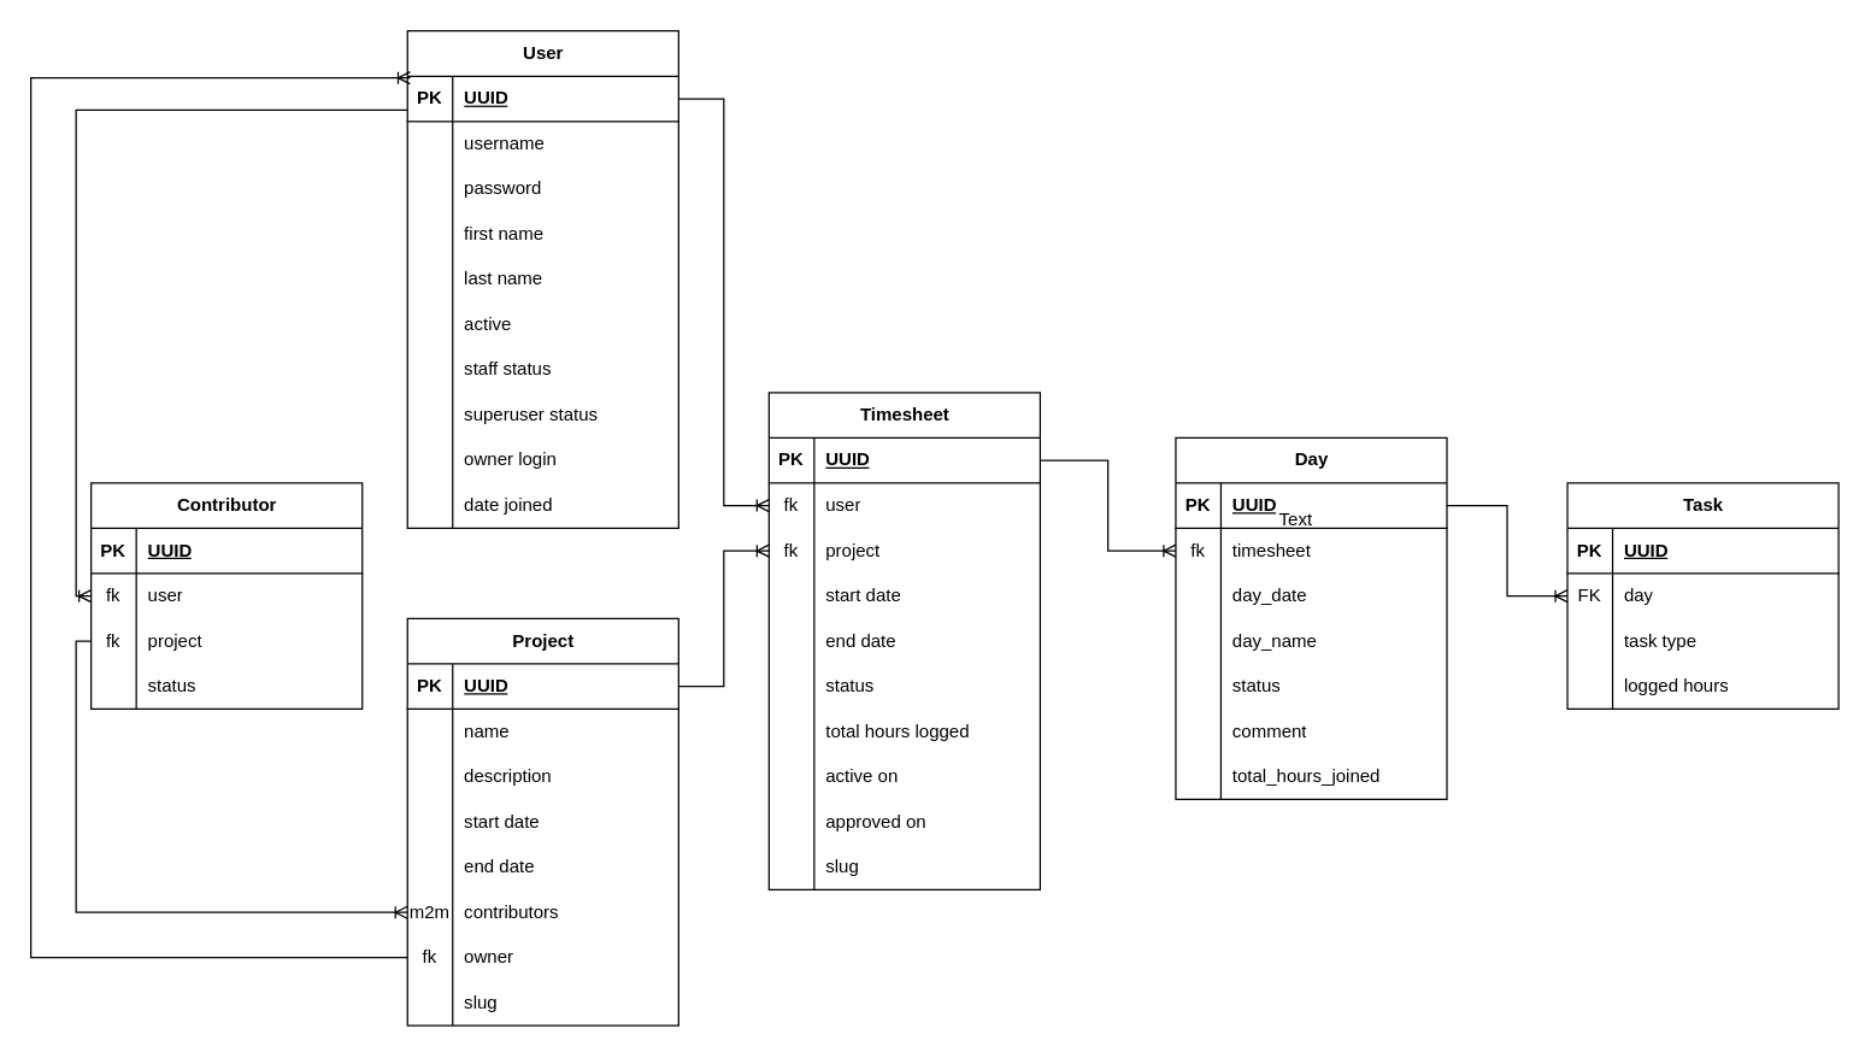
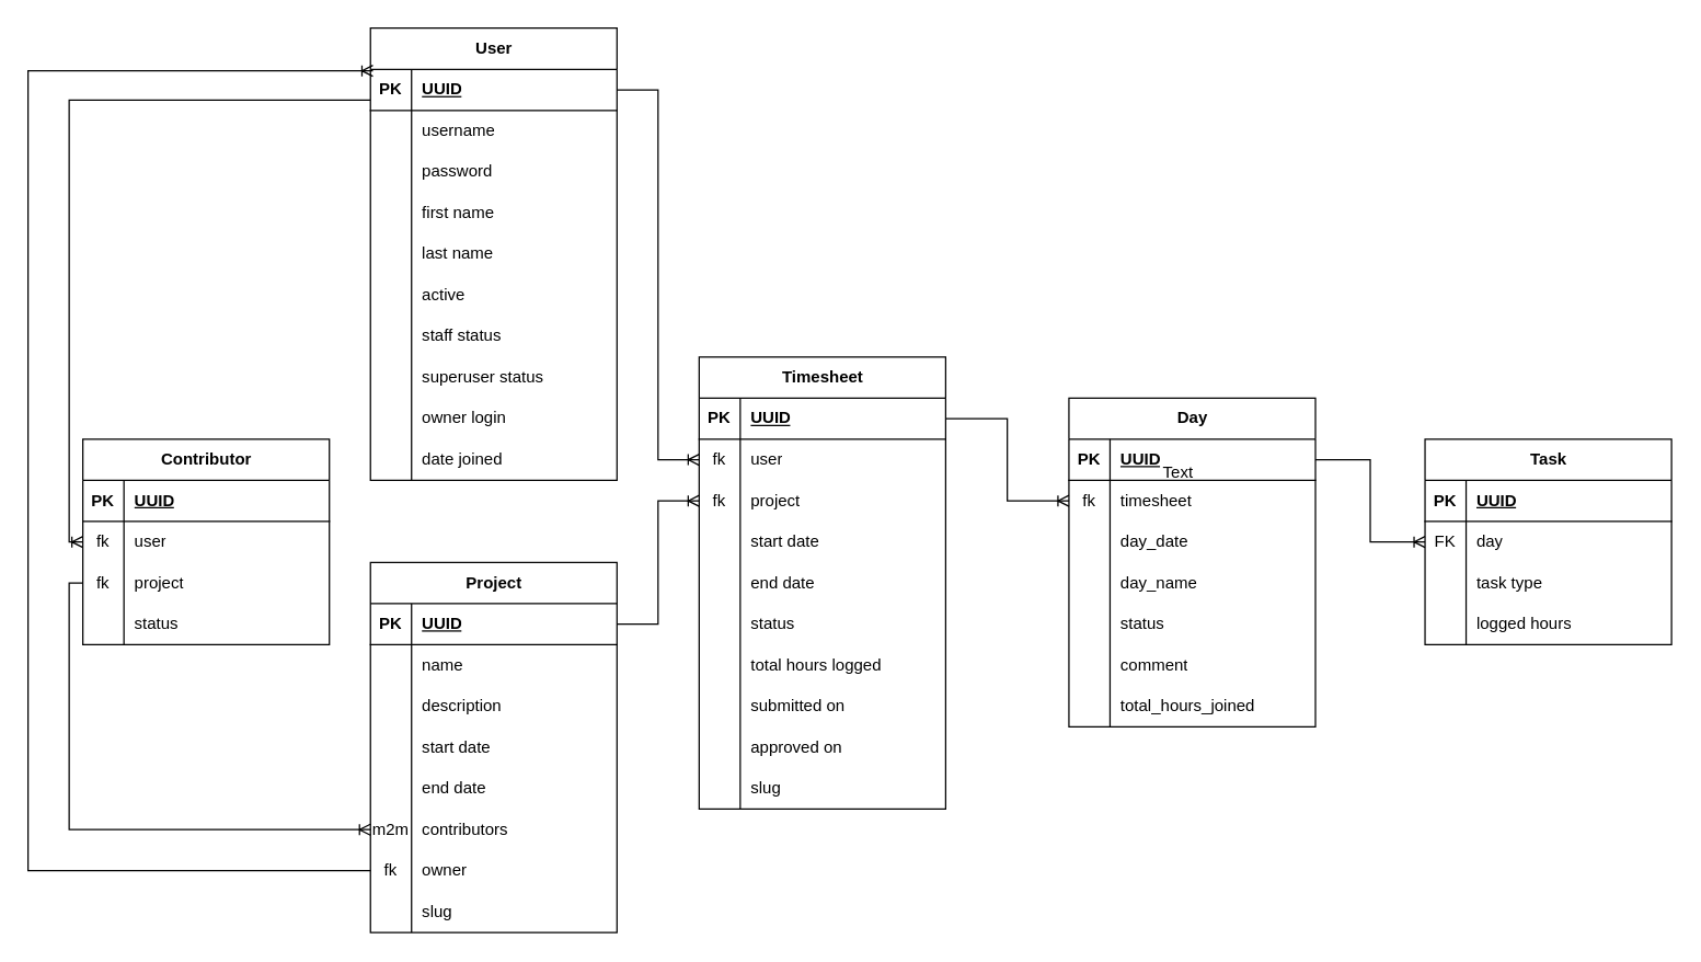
- <mxCell id="82" value="active on" style="shape=partialRectangle;connectable=0;fillColor=none;top=0;left=0;bottom=0;right=0;align=left;spacingLeft=6;overflow=hidden;whiteSpace=wrap;html=1;" parent="80" vertex="1"><mxGeometry x="30" width="150" height="30" as="geometry"><mxRectangle width="150" height="30" as="alternateBounds" /></mxGeometry></mxCell>
+ <mxCell id="82" value="submitted on" style="shape=partialRectangle;connectable=0;fillColor=none;top=0;left=0;bottom=0;right=0;align=left;spacingLeft=6;overflow=hidden;whiteSpace=wrap;html=1;" parent="80" vertex="1"><mxGeometry x="30" width="150" height="30" as="geometry"><mxRectangle width="150" height="30" as="alternateBounds" /></mxGeometry></mxCell>
